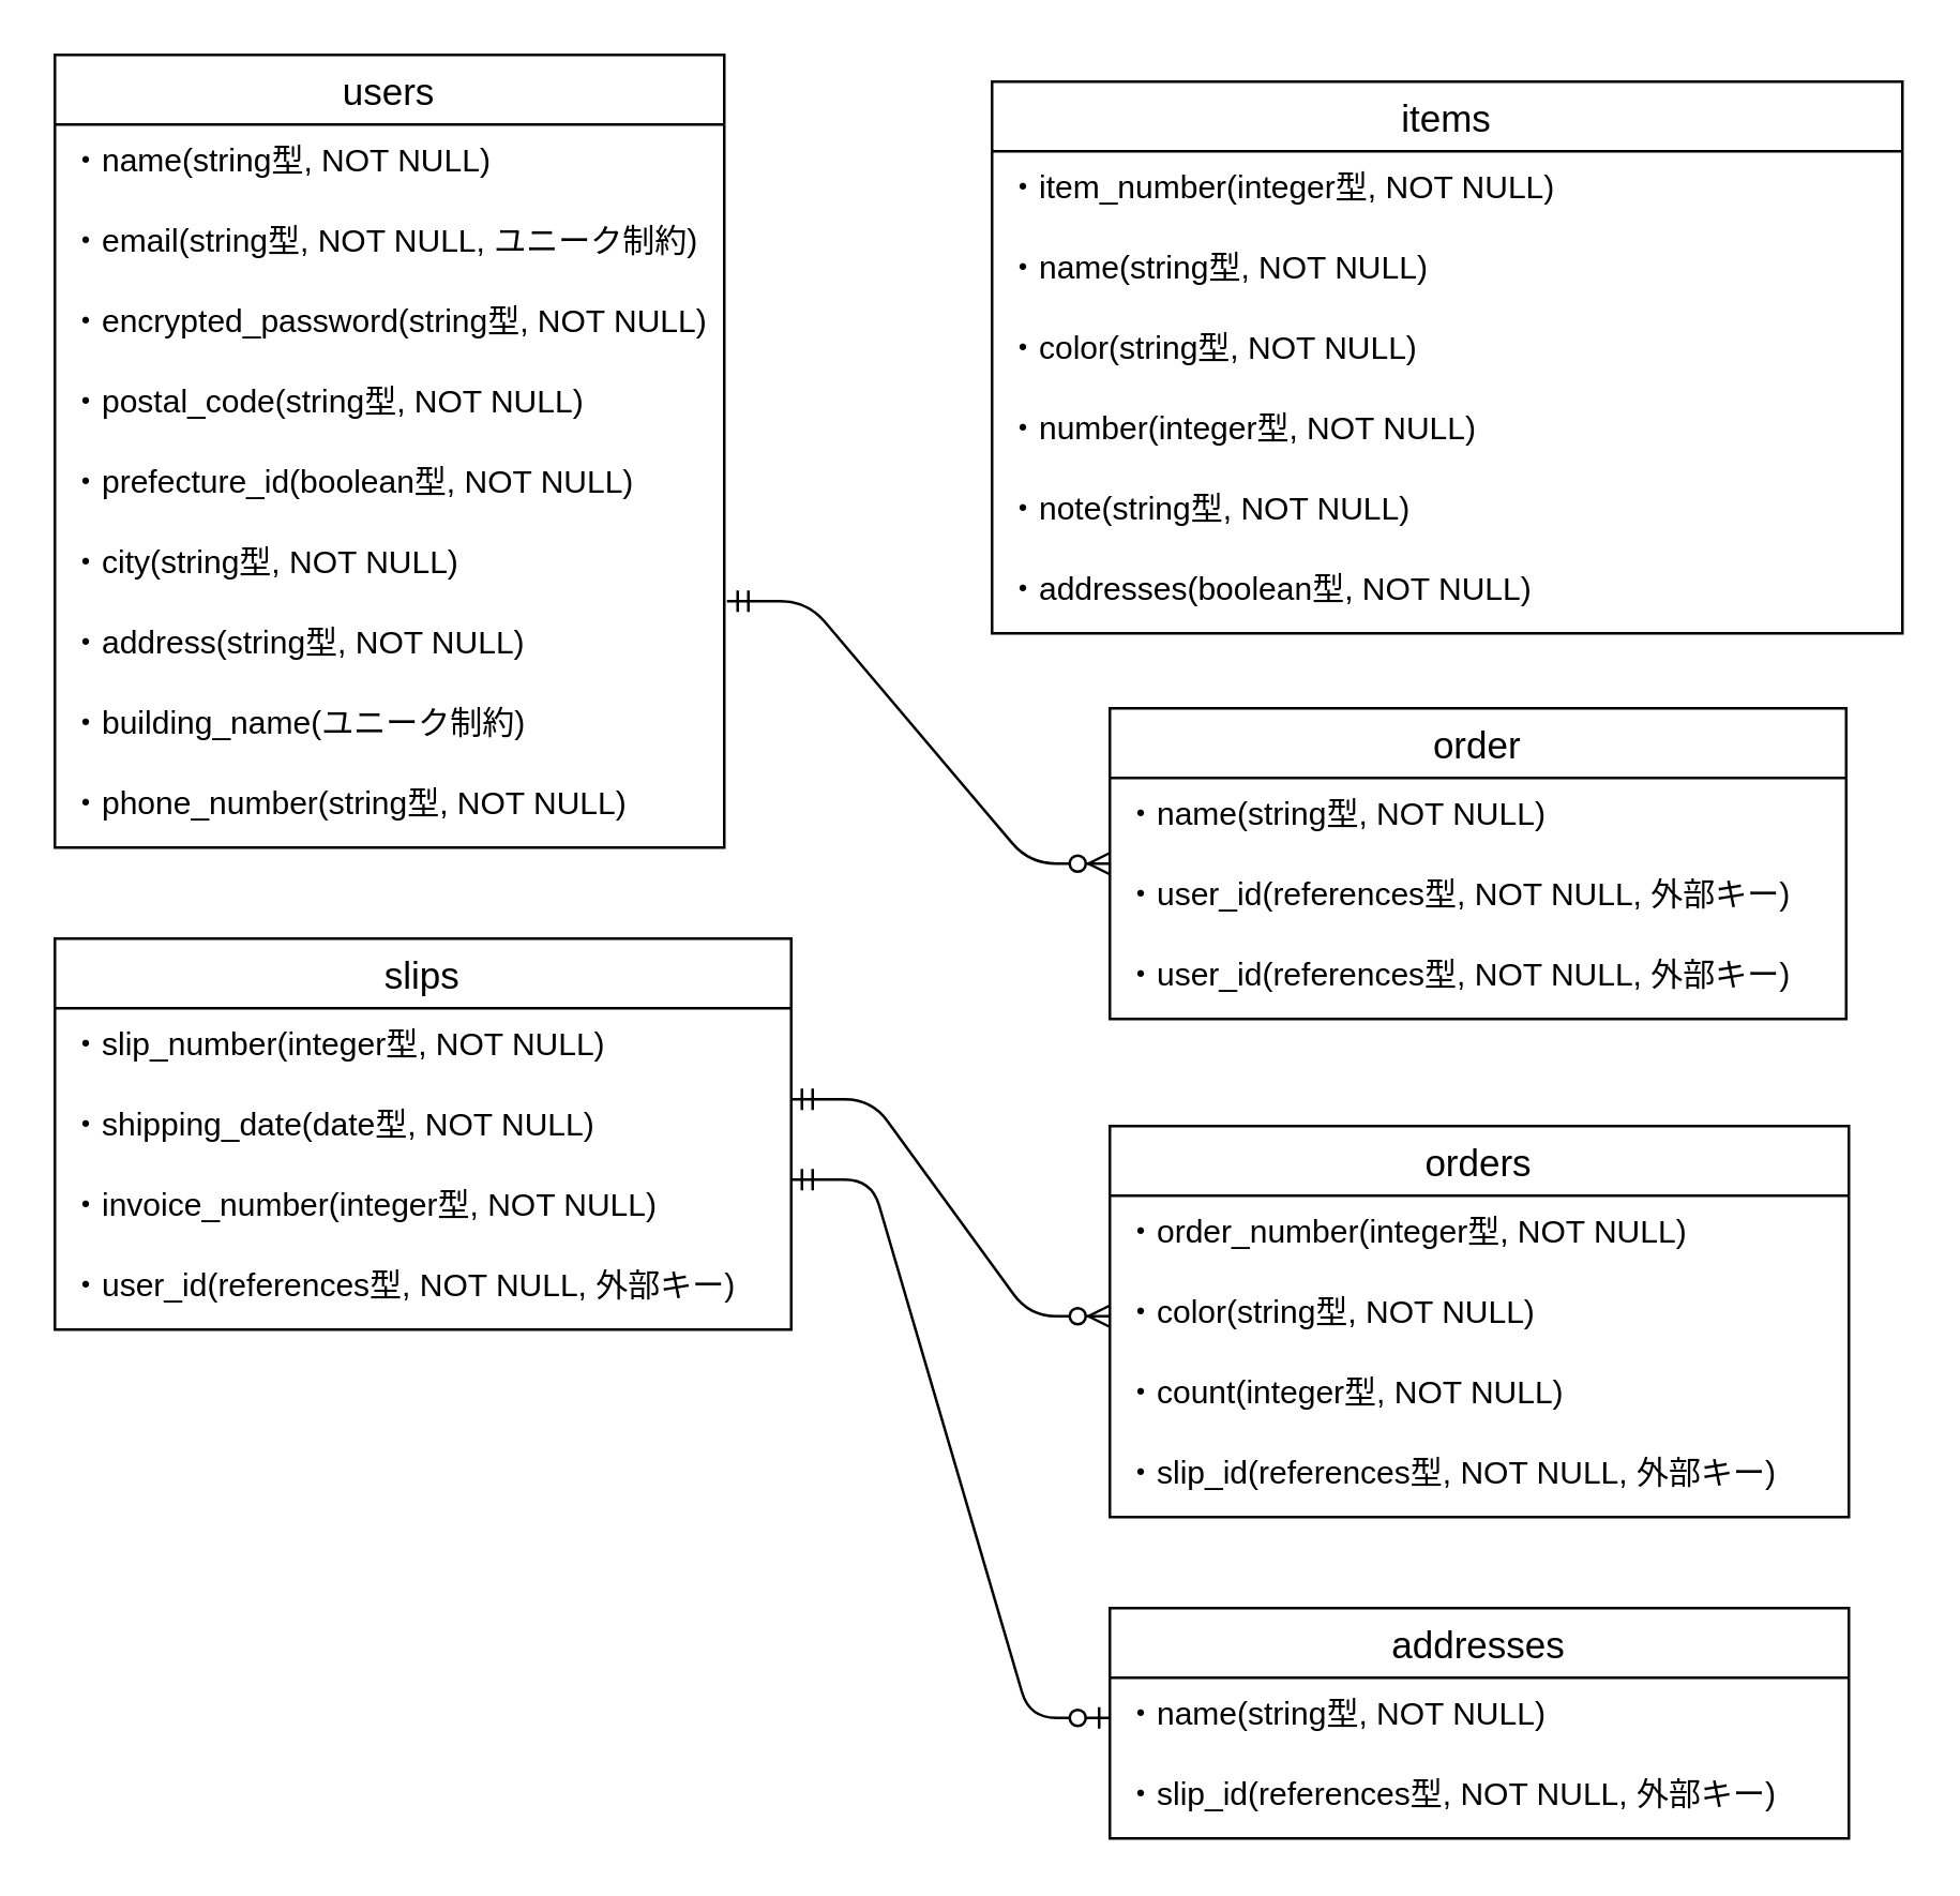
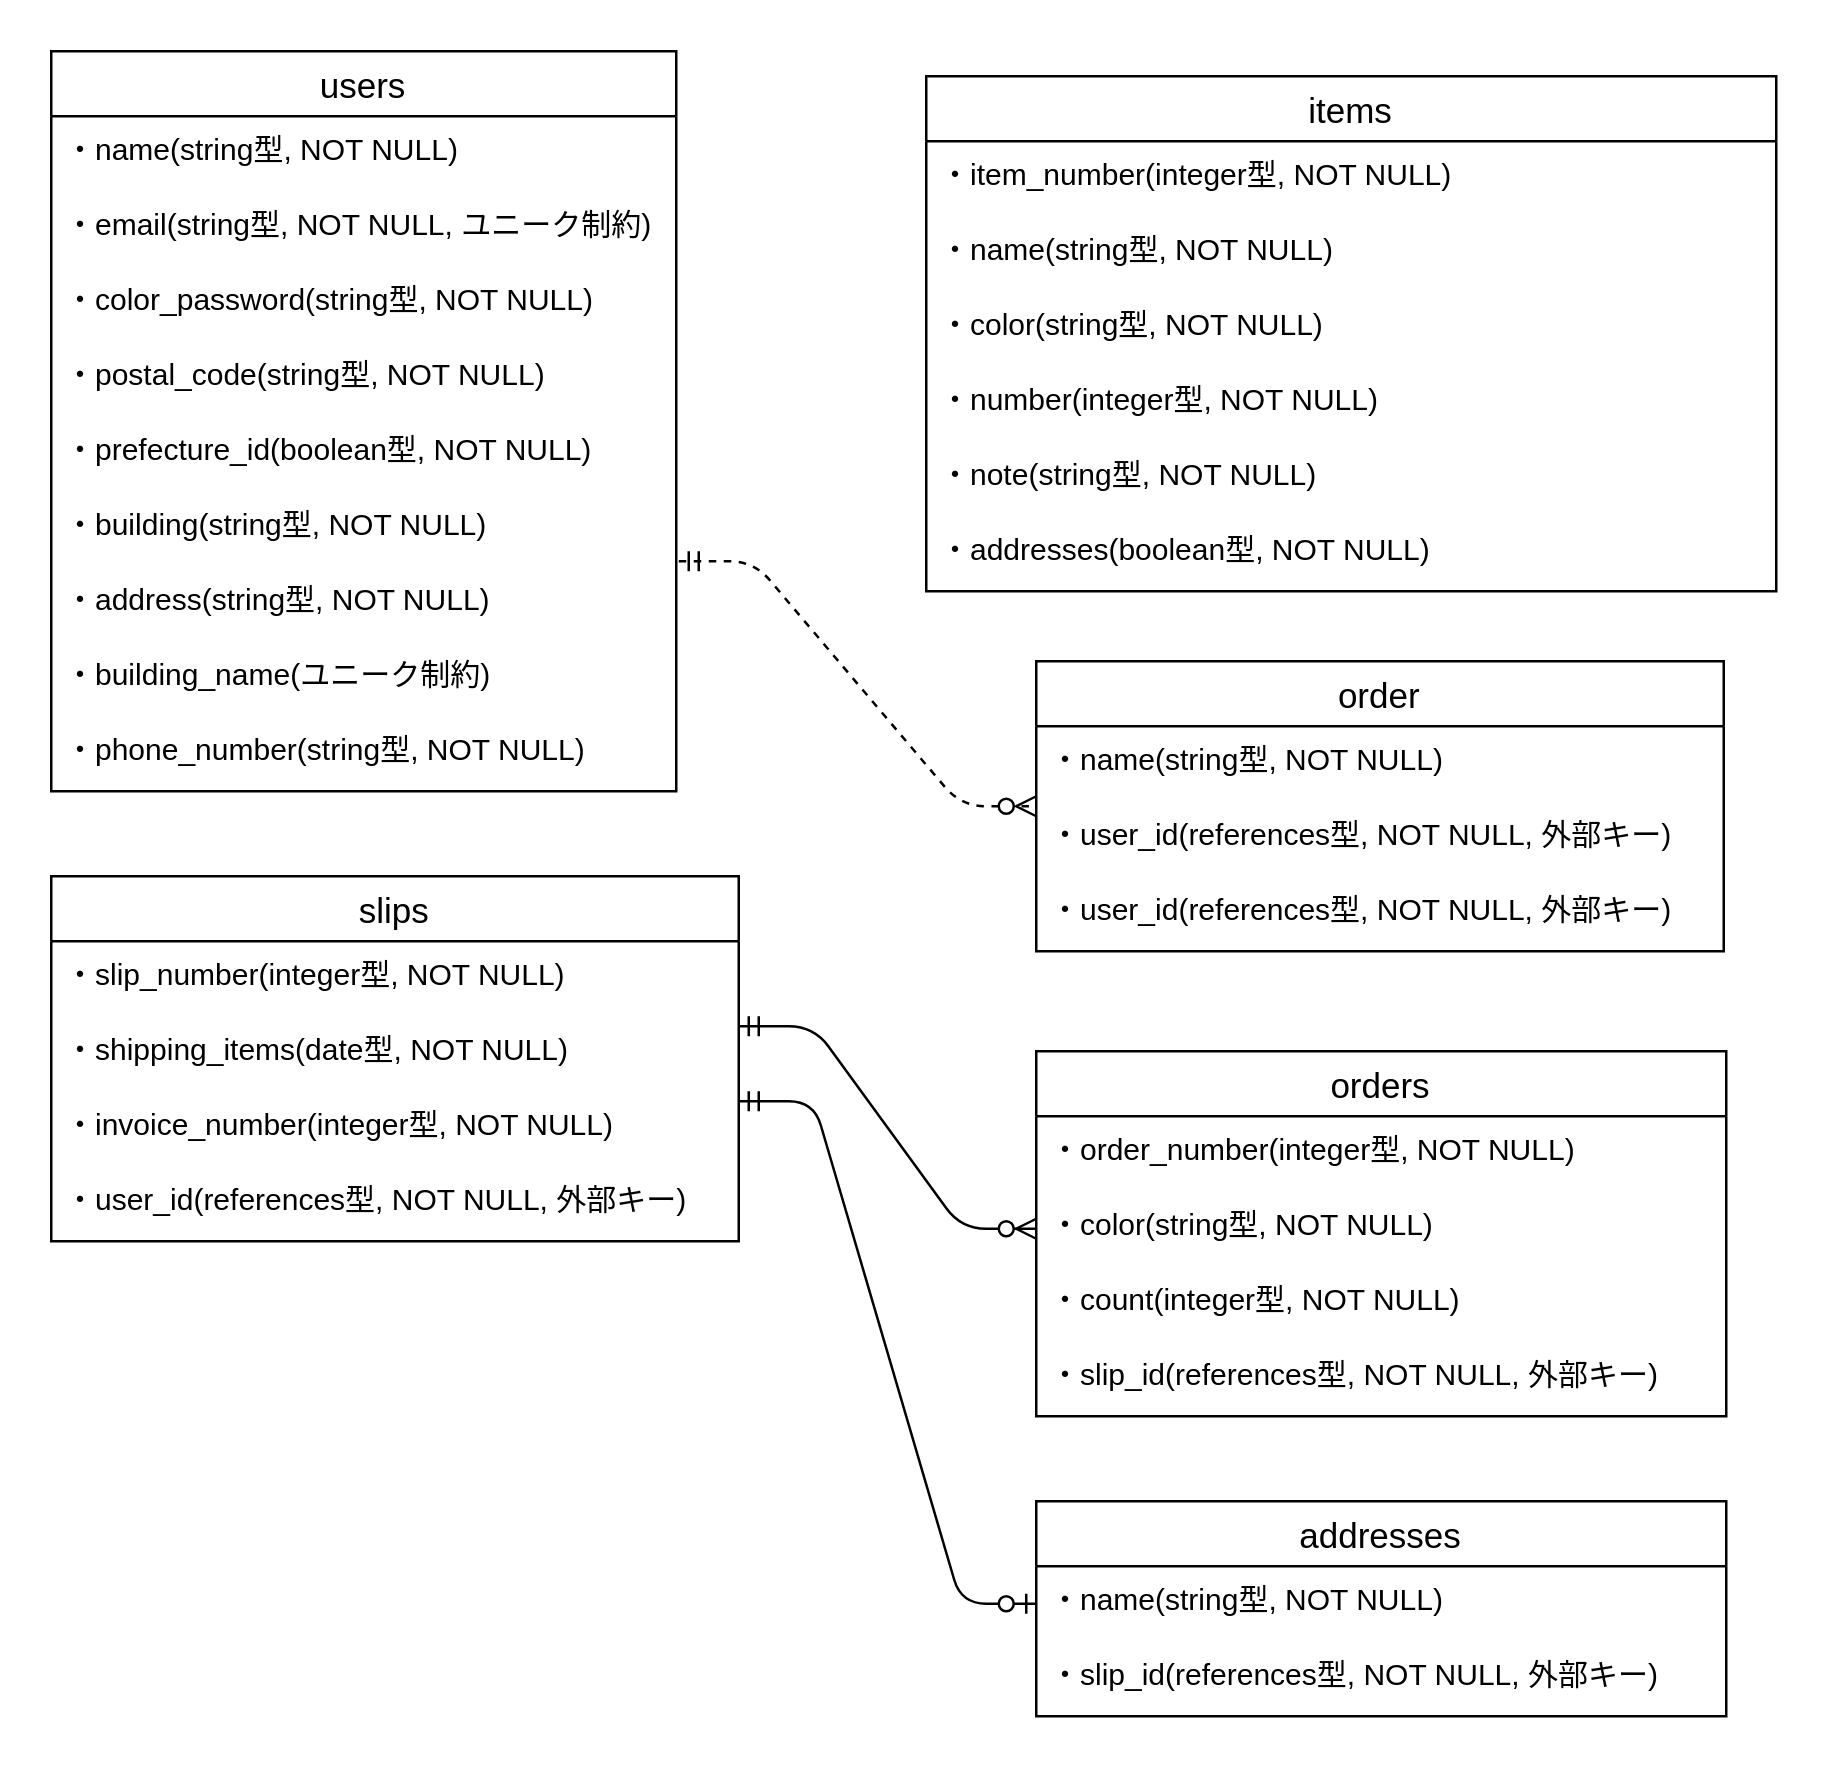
- <mxCell id="5" value="・encrypted_password(string型, NOT NULL)" style="text;strokeColor=none;fillColor=none;spacingLeft=4;spacingRight=4;overflow=hidden;rotatable=0;points=[[0,0.5],[1,0.5]];portConstraint=eastwest;fontSize=12;" parent="2" vertex="1"><mxGeometry y="86" width="250" height="30" as="geometry" /></mxCell>
+ <mxCell id="5" value="・color_password(string型, NOT NULL)" style="text;strokeColor=none;fillColor=none;spacingLeft=4;spacingRight=4;overflow=hidden;rotatable=0;points=[[0,0.5],[1,0.5]];portConstraint=eastwest;fontSize=12;" parent="2" vertex="1"><mxGeometry y="86" width="250" height="30" as="geometry" /></mxCell>
- <mxCell id="8" value="・city(string型, NOT NULL)" style="text;strokeColor=none;fillColor=none;spacingLeft=4;spacingRight=4;overflow=hidden;rotatable=0;points=[[0,0.5],[1,0.5]];portConstraint=eastwest;fontSize=12;" parent="2" vertex="1"><mxGeometry y="176" width="250" height="30" as="geometry" /></mxCell>
+ <mxCell id="8" value="・building(string型, NOT NULL)" style="text;strokeColor=none;fillColor=none;spacingLeft=4;spacingRight=4;overflow=hidden;rotatable=0;points=[[0,0.5],[1,0.5]];portConstraint=eastwest;fontSize=12;" parent="2" vertex="1"><mxGeometry y="176" width="250" height="30" as="geometry" /></mxCell>
- <mxCell id="28" value="" style="edgeStyle=entityRelationEdgeStyle;fontSize=12;html=1;endArrow=ERzeroToMany;startArrow=ERmandOne;entryX=0;entryY=0.5;entryDx=0;entryDy=0;exitX=1.004;exitY=-0.067;exitDx=0;exitDy=0;exitPerimeter=0;" parent="1" source="9" target="12" edge="1"><mxGeometry width="100" height="100" relative="1" as="geometry"><mxPoint x="361.02" y="358.99" as="sourcePoint" /><mxPoint x="485" y="330" as="targetPoint" /></mxGeometry></mxCell>
+ <mxCell id="28" value="" style="edgeStyle=entityRelationEdgeStyle;fontSize=12;html=1;endArrow=ERzeroToMany;startArrow=ERmandOne;entryX=0;entryY=0.5;entryDx=0;entryDy=0;exitX=1.004;exitY=-0.067;exitDx=0;exitDy=0;exitPerimeter=0;dashed=1;" parent="1" source="9" target="12" edge="1"><mxGeometry width="100" height="100" relative="1" as="geometry"><mxPoint x="361.02" y="358.99" as="sourcePoint" /><mxPoint x="485" y="330" as="targetPoint" /></mxGeometry></mxCell>
- <mxCell id="25" value="・shipping_date(date型, NOT NULL)" style="text;strokeColor=none;fillColor=none;spacingLeft=4;spacingRight=4;overflow=hidden;rotatable=0;points=[[0,0.5],[1,0.5]];portConstraint=eastwest;fontSize=12;" parent="23" vertex="1"><mxGeometry y="56" width="275" height="30" as="geometry" /></mxCell>
+ <mxCell id="25" value="・shipping_items(date型, NOT NULL)" style="text;strokeColor=none;fillColor=none;spacingLeft=4;spacingRight=4;overflow=hidden;rotatable=0;points=[[0,0.5],[1,0.5]];portConstraint=eastwest;fontSize=12;" parent="23" vertex="1"><mxGeometry y="56" width="275" height="30" as="geometry" /></mxCell>
